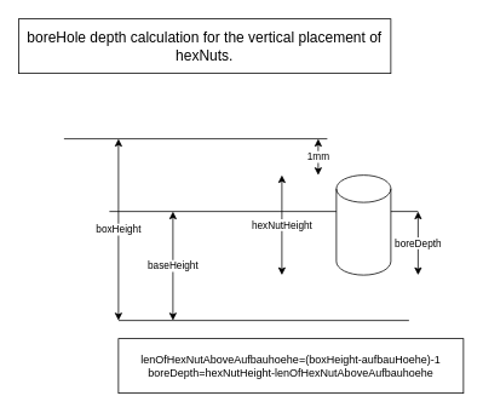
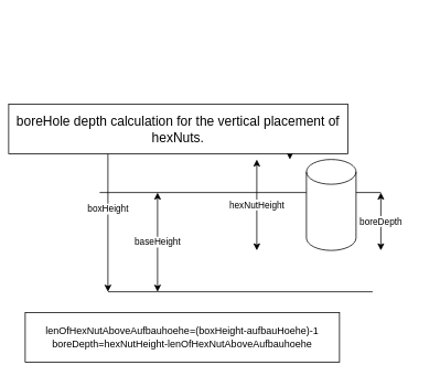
- <mxCell id="12" value="boreHole depth calculation for the vertical placement of hexNuts." style="rounded=0;whiteSpace=wrap;html=1;fontSize=16;" vertex="1" parent="1"><mxGeometry x="20" y="20" width="410" height="60" as="geometry" /></mxCell>
+ <mxCell id="12" value="boreHole depth calculation for the vertical placement of hexNuts." style="rounded=0;whiteSpace=wrap;html=1;fontSize=16;" vertex="1" parent="1"><mxGeometry x="10" y="125" width="410" height="60" as="geometry" /></mxCell>
- <mxCell id="11" value="lenOfHexNutAboveAufbauhoehe=(boxHeight-aufbauHoehe)-1&lt;br&gt;boreDepth=hexNutHeight-lenOfHexNutAboveAufbauhoehe" style="rounded=0;whiteSpace=wrap;html=1;" parent="1" vertex="1"><mxGeometry x="130" y="372" width="380" height="60" as="geometry" /></mxCell>
+ <mxCell id="11" value="lenOfHexNutAboveAufbauhoehe=(boxHeight-aufbauHoehe)-1&lt;br&gt;boreDepth=hexNutHeight-lenOfHexNutAboveAufbauhoehe" style="rounded=0;whiteSpace=wrap;html=1;" parent="1" vertex="1"><mxGeometry x="30" y="377" width="380" height="60" as="geometry" /></mxCell>
